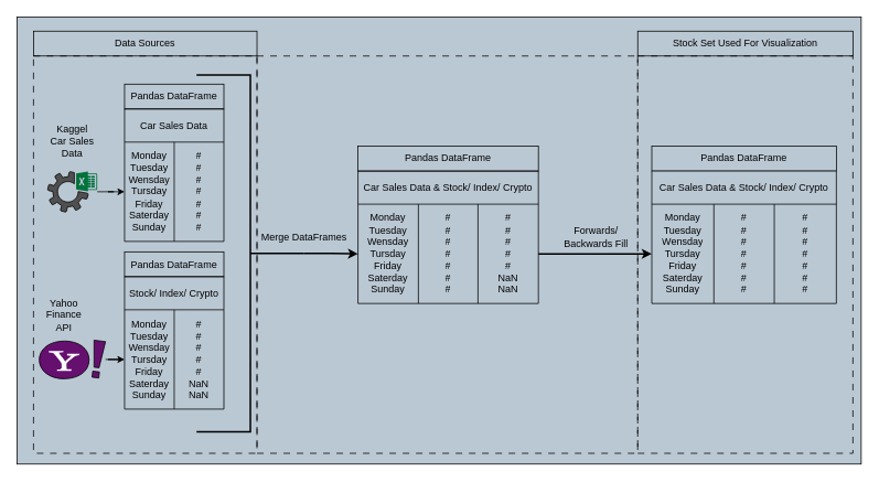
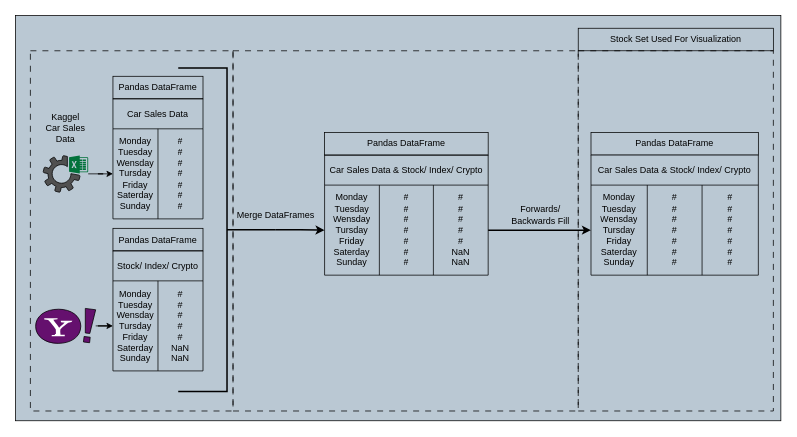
- <mxCell id="39" value="Data Sources" style="text;strokeColor=#000000;align=center;fillColor=none;html=1;verticalAlign=middle;whiteSpace=wrap;rounded=0;fontColor=#000000;" parent="1" vertex="1"><mxGeometry x="40" y="37" width="270" height="30" as="geometry" /></mxCell>
- <mxCell id="29" value="Yahoo&lt;br&gt;Finance&lt;br&gt;API" style="text;strokeColor=none;align=center;fillColor=none;html=1;verticalAlign=middle;whiteSpace=wrap;rounded=0;fontColor=#000000;" parent="1" vertex="1"><mxGeometry x="47" y="350.3" width="60" height="60" as="geometry" /></mxCell>
